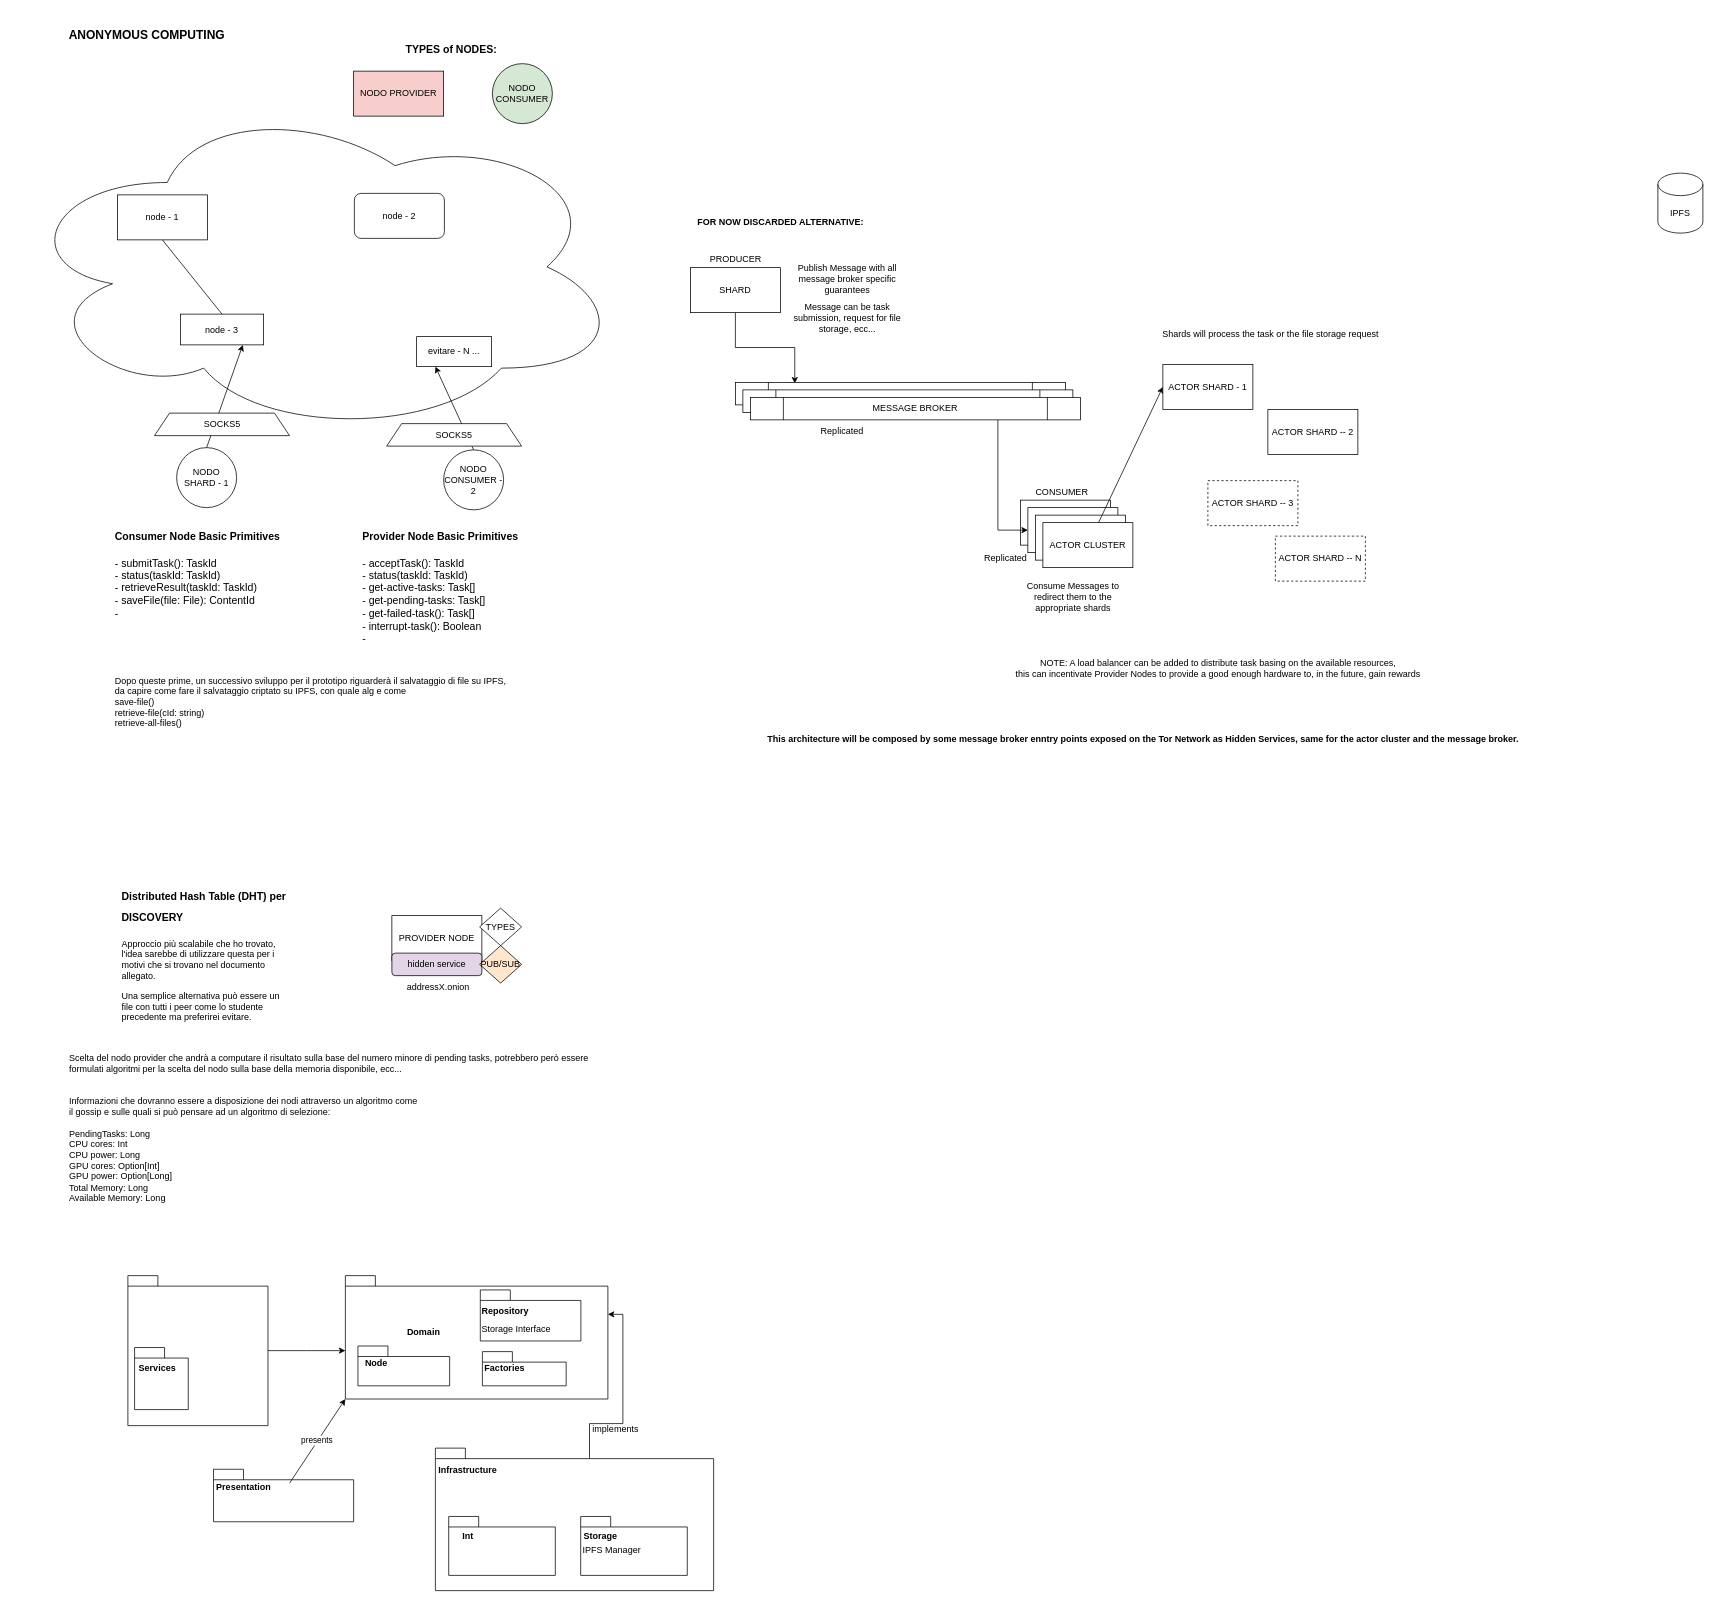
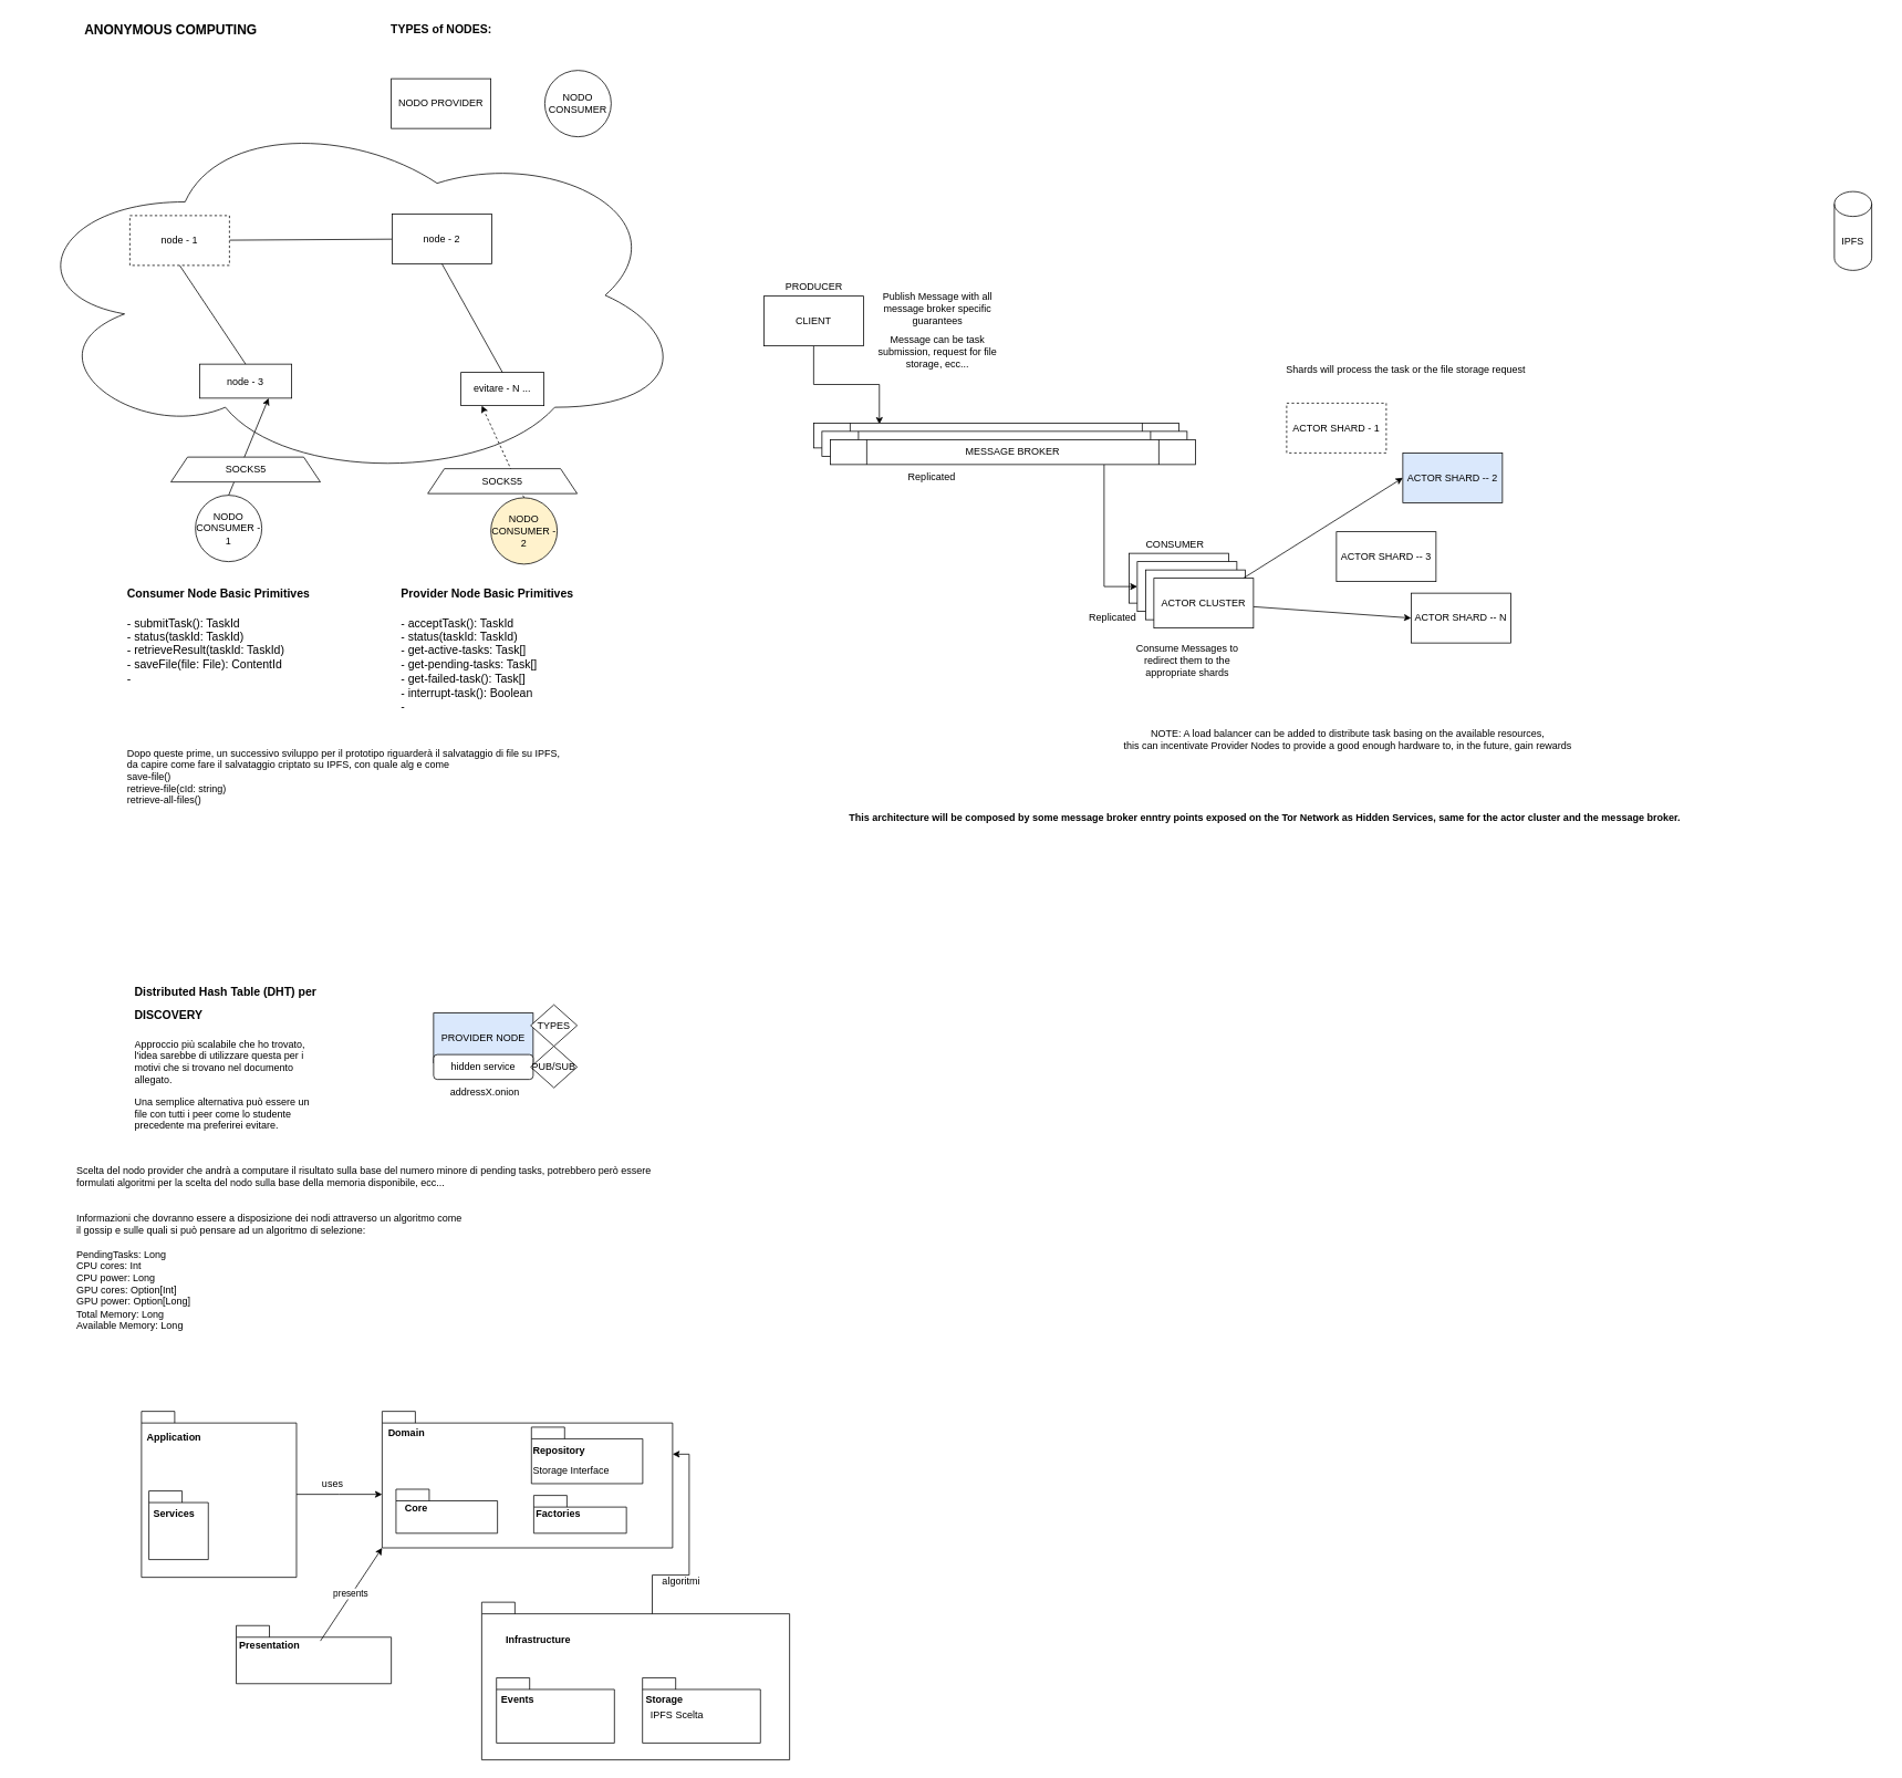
- <mxCell id="20" value="&lt;b&gt;&lt;font style=&quot;font-size: 16px;&quot;&gt;ANONYMOUS COMPUTING&lt;/font&gt;&lt;/b&gt;" style="text;html=1;align=center;verticalAlign=middle;resizable=0;points=[];autosize=1;strokeColor=none;fillColor=none;" parent="1" vertex="1"><mxGeometry x="80" y="30" width="230" height="30" as="geometry" /></mxCell>
+ <mxCell id="20" value="&lt;b&gt;&lt;font style=&quot;font-size: 16px;&quot;&gt;ANONYMOUS COMPUTING&lt;/font&gt;&lt;/b&gt;" style="text;html=1;align=center;verticalAlign=middle;resizable=0;points=[];autosize=1;strokeColor=none;fillColor=none;" parent="1" vertex="1"><mxGeometry x="90" y="20" width="230" height="30" as="geometry" /></mxCell>
- <mxCell id="21" value="&lt;b&gt;&lt;font style=&quot;font-size: 14px;&quot;&gt;TYPES of NODES:&lt;/font&gt;&lt;/b&gt;" style="text;html=1;align=center;verticalAlign=middle;resizable=0;points=[];autosize=1;strokeColor=none;fillColor=none;" parent="1" vertex="1"><mxGeometry x="531" y="50" width="140" height="30" as="geometry" /></mxCell>
+ <mxCell id="21" value="&lt;b&gt;&lt;font style=&quot;font-size: 14px;&quot;&gt;TYPES of NODES:&lt;/font&gt;&lt;/b&gt;" style="text;html=1;align=center;verticalAlign=middle;resizable=0;points=[];autosize=1;strokeColor=none;fillColor=none;" parent="1" vertex="1"><mxGeometry x="461" y="20" width="140" height="30" as="geometry" /></mxCell>
- <mxCell id="16" value="NODO PROVIDER" style="rounded=0;whiteSpace=wrap;html=1;fillColor=#f8cecc;" parent="1" vertex="1"><mxGeometry x="471" y="94" width="120" height="60" as="geometry" /></mxCell>
+ <mxCell id="16" value="NODO PROVIDER" style="rounded=0;whiteSpace=wrap;html=1;" parent="1" vertex="1"><mxGeometry x="471" y="94" width="120" height="60" as="geometry" /></mxCell>
- <mxCell id="17" value="NODO CONSUMER" style="ellipse;whiteSpace=wrap;html=1;aspect=fixed;fillColor=#d5e8d4;" parent="1" vertex="1"><mxGeometry x="656" y="84" width="80" height="80" as="geometry" /></mxCell>
+ <mxCell id="17" value="NODO CONSUMER" style="ellipse;whiteSpace=wrap;html=1;aspect=fixed;" parent="1" vertex="1"><mxGeometry x="656" y="84" width="80" height="80" as="geometry" /></mxCell>
- <mxCell id="42" value="IPFS" style="shape=cylinder3;whiteSpace=wrap;html=1;boundedLbl=1;backgroundOutline=1;size=15;" parent="1" vertex="1"><mxGeometry x="2210" y="230" width="60" height="80" as="geometry" /></mxCell>
+ <mxCell id="42" value="IPFS" style="shape=cylinder3;whiteSpace=wrap;html=1;boundedLbl=1;backgroundOutline=1;size=15;" parent="1" vertex="1"><mxGeometry x="2210" y="230" width="45" height="95" as="geometry" /></mxCell>
+ <mxCell id="3" style="rounded=0;orthogonalLoop=1;jettySize=auto;html=1;endArrow=none;endFill=0;" parent="1" source="4" target="5" edge="1"><mxGeometry relative="1" as="geometry" /></mxCell>
- <mxCell id="5" value="node - 2" style="whiteSpace=wrap;html=1;rounded=1;" parent="1" vertex="1"><mxGeometry x="472" y="257" width="120" height="60" as="geometry" /></mxCell>
+ <mxCell id="5" value="node - 2" style="rounded=0;whiteSpace=wrap;html=1;" parent="1" vertex="1"><mxGeometry x="472" y="257" width="120" height="60" as="geometry" /></mxCell>
- <mxCell id="4" value="node - 1" style="rounded=0;whiteSpace=wrap;html=1;" parent="1" vertex="1"><mxGeometry x="156" y="259" width="120" height="60" as="geometry" /></mxCell>
+ <mxCell id="4" value="node - 1" style="rounded=0;whiteSpace=wrap;html=1;dashed=1;" parent="1" vertex="1"><mxGeometry x="156" y="259" width="120" height="60" as="geometry" /></mxCell>
- <mxCell id="28" value="&lt;b&gt;FOR NOW DISCARDED ALTERNATIVE:&lt;/b&gt;" style="text;html=1;align=center;verticalAlign=middle;resizable=0;points=[];autosize=1;strokeColor=none;fillColor=none;" parent="1" vertex="1"><mxGeometry x="915" y="280" width="250" height="30" as="geometry" /></mxCell>
+ <mxCell id="8" value="" style="endArrow=none;html=1;rounded=0;entryX=0.5;entryY=1;entryDx=0;entryDy=0;exitX=0.5;exitY=0;exitDx=0;exitDy=0;" parent="1" source="7" target="5" edge="1"><mxGeometry width="50" height="50" relative="1" as="geometry"><mxPoint x="601" y="443" as="sourcePoint" /><mxPoint x="381" y="253" as="targetPoint" /></mxGeometry></mxCell>
- <mxCell id="30" value="SHARD" style="rounded=0;whiteSpace=wrap;html=1;" parent="1" vertex="1"><mxGeometry x="920" y="356" width="120" height="60" as="geometry" /></mxCell>
+ <mxCell id="30" value="CLIENT" style="rounded=0;whiteSpace=wrap;html=1;" parent="1" vertex="1"><mxGeometry x="920" y="356" width="120" height="60" as="geometry" /></mxCell>
- <mxCell id="6" value="node - 3" style="rounded=0;whiteSpace=wrap;html=1;" parent="1" vertex="1"><mxGeometry x="240" y="418" width="111" height="41" as="geometry" /></mxCell>
+ <mxCell id="6" value="node - 3" style="rounded=0;whiteSpace=wrap;html=1;" parent="1" vertex="1"><mxGeometry x="240" y="438" width="111" height="41" as="geometry" /></mxCell>
- <mxCell id="38" value="ACTOR SHARD - 1" style="rounded=0;whiteSpace=wrap;html=1;" parent="1" vertex="1"><mxGeometry x="1550" y="485" width="120" height="60" as="geometry" /></mxCell>
+ <mxCell id="38" value="ACTOR SHARD - 1" style="rounded=0;whiteSpace=wrap;html=1;dashed=1;" parent="1" vertex="1"><mxGeometry x="1550" y="485" width="120" height="60" as="geometry" /></mxCell>
- <mxCell id="26" value="" style="endArrow=classic;html=1;rounded=0;exitX=0.5;exitY=0;exitDx=0;exitDy=0;entryX=0.25;entryY=1;entryDx=0;entryDy=0;" parent="1" source="24" target="7" edge="1"><mxGeometry width="50" height="50" relative="1" as="geometry"><mxPoint x="598" y="669" as="sourcePoint" /><mxPoint x="631" y="479" as="targetPoint" /></mxGeometry></mxCell>
+ <mxCell id="26" value="" style="endArrow=classic;html=1;rounded=0;exitX=0.5;exitY=0;exitDx=0;exitDy=0;entryX=0.25;entryY=1;entryDx=0;entryDy=0;dashed=1;" parent="1" source="24" target="7" edge="1"><mxGeometry width="50" height="50" relative="1" as="geometry"><mxPoint x="598" y="669" as="sourcePoint" /><mxPoint x="631" y="479" as="targetPoint" /></mxGeometry></mxCell>
- <mxCell id="39" value="ACTOR SHARD -- 2" style="rounded=0;whiteSpace=wrap;html=1;" parent="1" vertex="1"><mxGeometry x="1690" y="545" width="120" height="60" as="geometry" /></mxCell>
+ <mxCell id="39" value="ACTOR SHARD -- 2" style="rounded=0;whiteSpace=wrap;html=1;fillColor=#dae8fc;" parent="1" vertex="1"><mxGeometry x="1690" y="545" width="120" height="60" as="geometry" /></mxCell>
- <mxCell id="34" style="rounded=0;orthogonalLoop=1;jettySize=auto;html=1;entryX=0;entryY=0.5;entryDx=0;entryDy=0;" parent="1" source="37" target="38" edge="1"><mxGeometry relative="1" as="geometry" /></mxCell>
- <mxCell id="23" value="NODO SHARD - 1" style="ellipse;whiteSpace=wrap;html=1;aspect=fixed;" parent="1" vertex="1"><mxGeometry x="235" y="596" width="80" height="80" as="geometry" /></mxCell>
+ <mxCell id="23" value="NODO CONSUMER - 1" style="ellipse;whiteSpace=wrap;html=1;aspect=fixed;" parent="1" vertex="1"><mxGeometry x="235" y="596" width="80" height="80" as="geometry" /></mxCell>
+ <mxCell id="35" style="rounded=0;orthogonalLoop=1;jettySize=auto;html=1;entryX=0;entryY=0.5;entryDx=0;entryDy=0;" parent="1" source="37" target="39" edge="1"><mxGeometry relative="1" as="geometry" /></mxCell>
- <mxCell id="24" value="NODO CONSUMER - 2" style="ellipse;whiteSpace=wrap;html=1;aspect=fixed;" parent="1" vertex="1"><mxGeometry x="591" y="599" width="80" height="80" as="geometry" /></mxCell>
+ <mxCell id="24" value="NODO CONSUMER - 2" style="ellipse;whiteSpace=wrap;html=1;aspect=fixed;fillColor=#fff2cc;" parent="1" vertex="1"><mxGeometry x="591" y="599" width="80" height="80" as="geometry" /></mxCell>
- <mxCell id="40" value="ACTOR SHARD -- 3" style="rounded=0;whiteSpace=wrap;html=1;dashed=1;" parent="1" vertex="1"><mxGeometry x="1610" y="640" width="120" height="60" as="geometry" /></mxCell>
+ <mxCell id="40" value="ACTOR SHARD -- 3" style="rounded=0;whiteSpace=wrap;html=1;" parent="1" vertex="1"><mxGeometry x="1610" y="640" width="120" height="60" as="geometry" /></mxCell>
+ <mxCell id="36" style="rounded=0;orthogonalLoop=1;jettySize=auto;html=1;entryX=0;entryY=0.5;entryDx=0;entryDy=0;" parent="1" source="37" target="41" edge="1"><mxGeometry relative="1" as="geometry" /></mxCell>
- <mxCell id="41" value="ACTOR SHARD -- N" style="rounded=0;whiteSpace=wrap;html=1;dashed=1;" parent="1" vertex="1"><mxGeometry x="1700" y="714" width="120" height="60" as="geometry" /></mxCell>
+ <mxCell id="41" value="ACTOR SHARD -- N" style="rounded=0;whiteSpace=wrap;html=1;" parent="1" vertex="1"><mxGeometry x="1700" y="714" width="120" height="60" as="geometry" /></mxCell>
- <mxCell id="10" value="PROVIDER NODE" style="rounded=0;whiteSpace=wrap;html=1;" parent="1" vertex="1"><mxGeometry x="522" y="1220" width="120" height="60" as="geometry" /></mxCell>
+ <mxCell id="10" value="PROVIDER NODE" style="rounded=0;whiteSpace=wrap;html=1;fillColor=#dae8fc;" parent="1" vertex="1"><mxGeometry x="522" y="1220" width="120" height="60" as="geometry" /></mxCell>
- <mxCell id="11" value="hidden service" style="rounded=1;whiteSpace=wrap;html=1;fillColor=#e1d5e7;" parent="1" vertex="1"><mxGeometry x="522" y="1270" width="120" height="30" as="geometry" /></mxCell>
+ <mxCell id="11" value="hidden service" style="rounded=1;whiteSpace=wrap;html=1;" parent="1" vertex="1"><mxGeometry x="522" y="1270" width="120" height="30" as="geometry" /></mxCell>
- <mxCell id="59" value="PUB/SUB" style="rhombus;whiteSpace=wrap;html=1;fillColor=#ffe6cc;" parent="1" vertex="1"><mxGeometry x="639" y="1260" width="56" height="50" as="geometry" /></mxCell>
+ <mxCell id="59" value="PUB/SUB" style="rhombus;whiteSpace=wrap;html=1;" parent="1" vertex="1"><mxGeometry x="639" y="1260" width="56" height="50" as="geometry" /></mxCell>
+ <mxCell id="87" value="&lt;b&gt;Application&lt;/b&gt;" style="text;html=1;align=center;verticalAlign=middle;resizable=1;points=[];autosize=1;strokeColor=none;fillColor=none;movable=1;rotatable=1;deletable=1;editable=1;locked=0;connectable=1;" parent="84" vertex="1"><mxGeometry x="19.17" y="18.182" width="39.282" height="27.273" as="geometry" /></mxCell>
- <mxCell id="72" value="&lt;b&gt;Domain&lt;/b&gt;" style="text;html=1;align=center;verticalAlign=middle;resizable=1;points=[];autosize=1;strokeColor=none;fillColor=none;movable=1;rotatable=1;deletable=1;editable=1;locked=0;connectable=1;" parent="70" vertex="1"><mxGeometry x="75" y="64.955" width="57.243" height="22.432" as="geometry" /></mxCell>
+ <mxCell id="72" value="&lt;b&gt;Domain&lt;/b&gt;" style="text;html=1;align=center;verticalAlign=middle;resizable=1;points=[];autosize=1;strokeColor=none;fillColor=none;movable=1;rotatable=1;deletable=1;editable=1;locked=0;connectable=1;" parent="70" vertex="1"><mxGeometry y="14.955" width="57.243" height="22.432" as="geometry" /></mxCell>
+ <mxCell id="91" value="uses" style="text;html=1;align=center;verticalAlign=middle;resizable=0;points=[];autosize=1;strokeColor=none;fillColor=none;" parent="1" vertex="1"><mxGeometry x="375" y="1773" width="50" height="30" as="geometry" /></mxCell>
- <mxCell id="75" value="&lt;b&gt;Node&lt;/b&gt;" style="text;html=1;align=center;verticalAlign=middle;resizable=0;points=[];autosize=1;strokeColor=none;fillColor=none;" parent="73" vertex="1"><mxGeometry y="8.167" width="50" height="30" as="geometry" /></mxCell>
+ <mxCell id="75" value="&lt;b&gt;Core&lt;/b&gt;" style="text;html=1;align=center;verticalAlign=middle;resizable=0;points=[];autosize=1;strokeColor=none;fillColor=none;" parent="73" vertex="1"><mxGeometry y="8.167" width="50" height="30" as="geometry" /></mxCell>
- <mxCell id="95" value="implements" style="text;html=1;align=center;verticalAlign=middle;resizable=0;points=[];autosize=1;strokeColor=none;fillColor=none;" parent="1" vertex="1"><mxGeometry x="780" y="1890" width="80" height="30" as="geometry" /></mxCell>
+ <mxCell id="95" value="algoritmi" style="text;html=1;align=center;verticalAlign=middle;resizable=0;points=[];autosize=1;strokeColor=none;fillColor=none;" parent="1" vertex="1"><mxGeometry x="780" y="1890" width="80" height="30" as="geometry" /></mxCell>
- <mxCell id="62" value="&lt;b&gt;Infrastructure&lt;/b&gt;" style="text;html=1;align=center;verticalAlign=middle;resizable=1;points=[];autosize=1;strokeColor=none;fillColor=none;movable=1;rotatable=1;deletable=1;editable=1;locked=0;connectable=1;" parent="60" vertex="1"><mxGeometry x="-0.002" y="17.273" width="86.682" height="25.909" as="geometry" /></mxCell>
+ <mxCell id="62" value="&lt;b&gt;Infrastructure&lt;/b&gt;" style="text;html=1;align=center;verticalAlign=middle;resizable=1;points=[];autosize=1;strokeColor=none;fillColor=none;movable=1;rotatable=1;deletable=1;editable=1;locked=0;connectable=1;" parent="60" vertex="1"><mxGeometry x="24.998" y="32.273" width="86.682" height="25.909" as="geometry" /></mxCell>
- <mxCell id="65" value="&lt;b&gt;Int&lt;/b&gt;" style="text;html=1;align=center;verticalAlign=middle;resizable=0;points=[];autosize=1;strokeColor=none;fillColor=none;" parent="63" vertex="1"><mxGeometry x="-4.334" y="12.091" width="60" height="30" as="geometry" /></mxCell>
+ <mxCell id="65" value="&lt;b&gt;Events&lt;/b&gt;" style="text;html=1;align=center;verticalAlign=middle;resizable=0;points=[];autosize=1;strokeColor=none;fillColor=none;" parent="63" vertex="1"><mxGeometry x="-4.334" y="12.091" width="60" height="30" as="geometry" /></mxCell>
- <mxCell id="69" value="IPFS Manager" style="text;html=1;align=center;verticalAlign=middle;resizable=0;points=[];autosize=1;strokeColor=none;fillColor=none;" parent="66" vertex="1"><mxGeometry x="-8.668" y="29.795" width="100" height="30" as="geometry" /></mxCell>
+ <mxCell id="69" value="IPFS Scelta" style="text;html=1;align=center;verticalAlign=middle;resizable=0;points=[];autosize=1;strokeColor=none;fillColor=none;" parent="66" vertex="1"><mxGeometry x="-8.668" y="29.795" width="100" height="30" as="geometry" /></mxCell>
